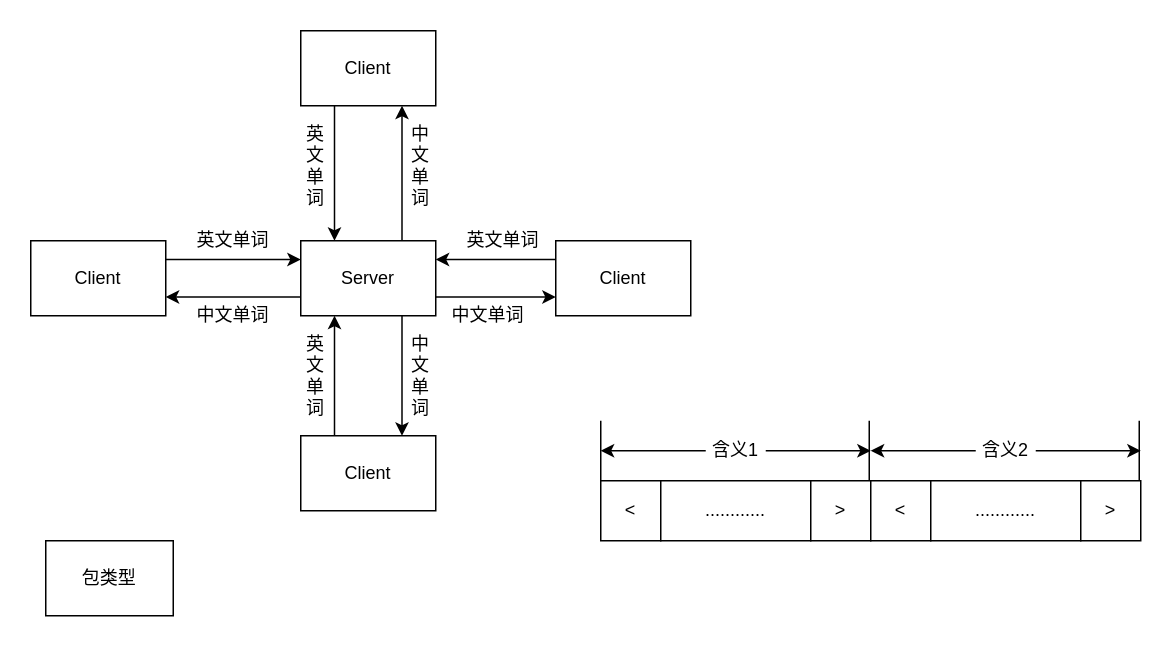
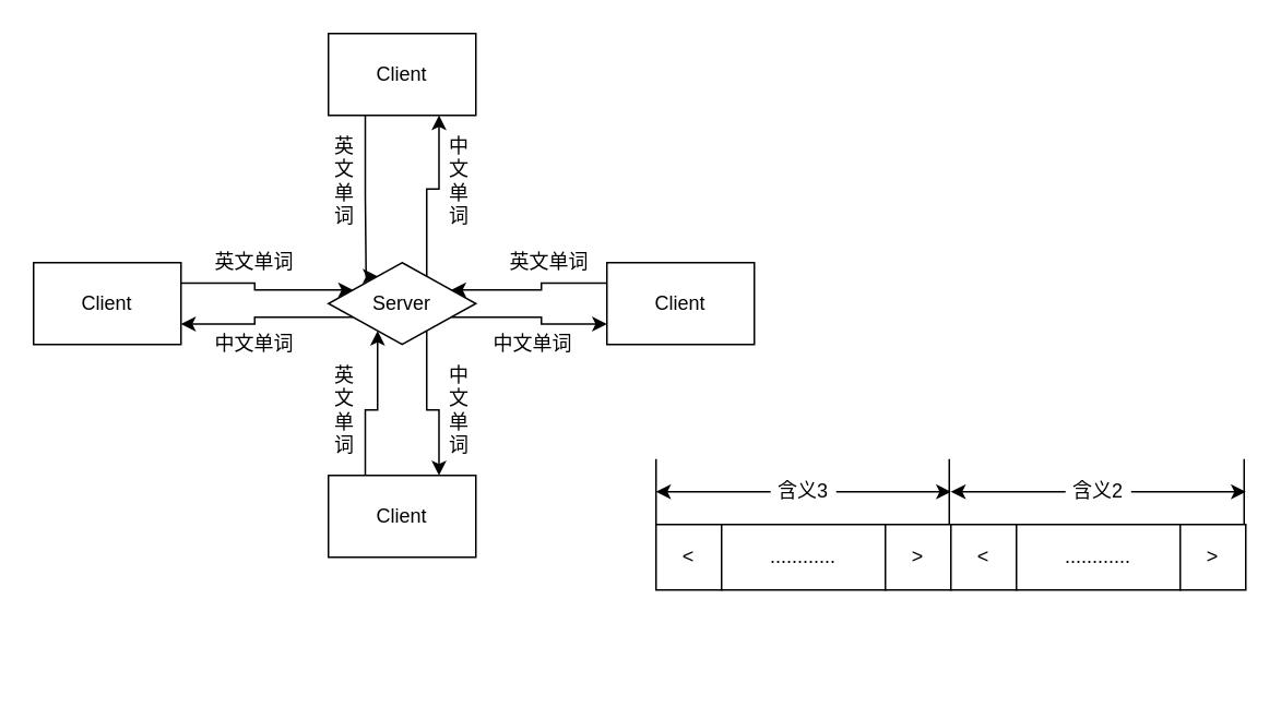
- <mxCell id="6" value="Server" style="rounded=0;whiteSpace=wrap;html=1;" vertex="1" parent="1"><mxGeometry x="200" y="160" width="90" height="50" as="geometry" /></mxCell>
+ <mxCell id="6" value="Server" style="rhombus;whiteSpace=wrap;html=1;" vertex="1" parent="1"><mxGeometry x="200" y="160" width="90" height="50" as="geometry" /></mxCell>
- <mxCell id="36" value="含义1" style="text;html=1;strokeColor=none;fillColor=none;align=center;verticalAlign=middle;whiteSpace=wrap;rounded=0;" vertex="1" parent="1"><mxGeometry x="470" y="290" width="40" height="20" as="geometry" /></mxCell>
+ <mxCell id="36" value="含义3" style="text;html=1;strokeColor=none;fillColor=none;align=center;verticalAlign=middle;whiteSpace=wrap;rounded=0;" vertex="1" parent="1"><mxGeometry x="470" y="290" width="40" height="20" as="geometry" /></mxCell>
- <mxCell id="24" value="包类型" style="rounded=0;whiteSpace=wrap;html=1;" vertex="1" parent="23"><mxGeometry width="85" height="50" as="geometry" /></mxCell>
